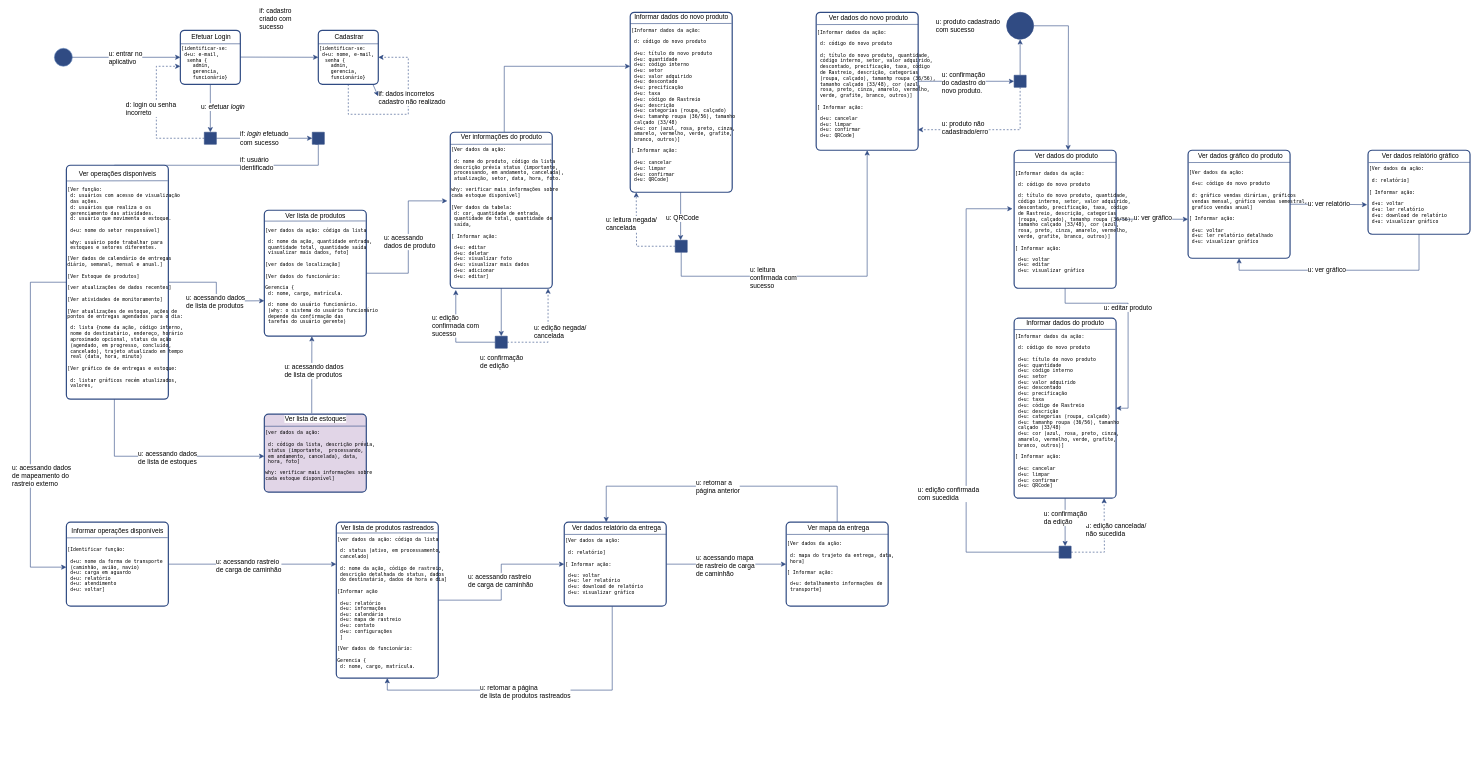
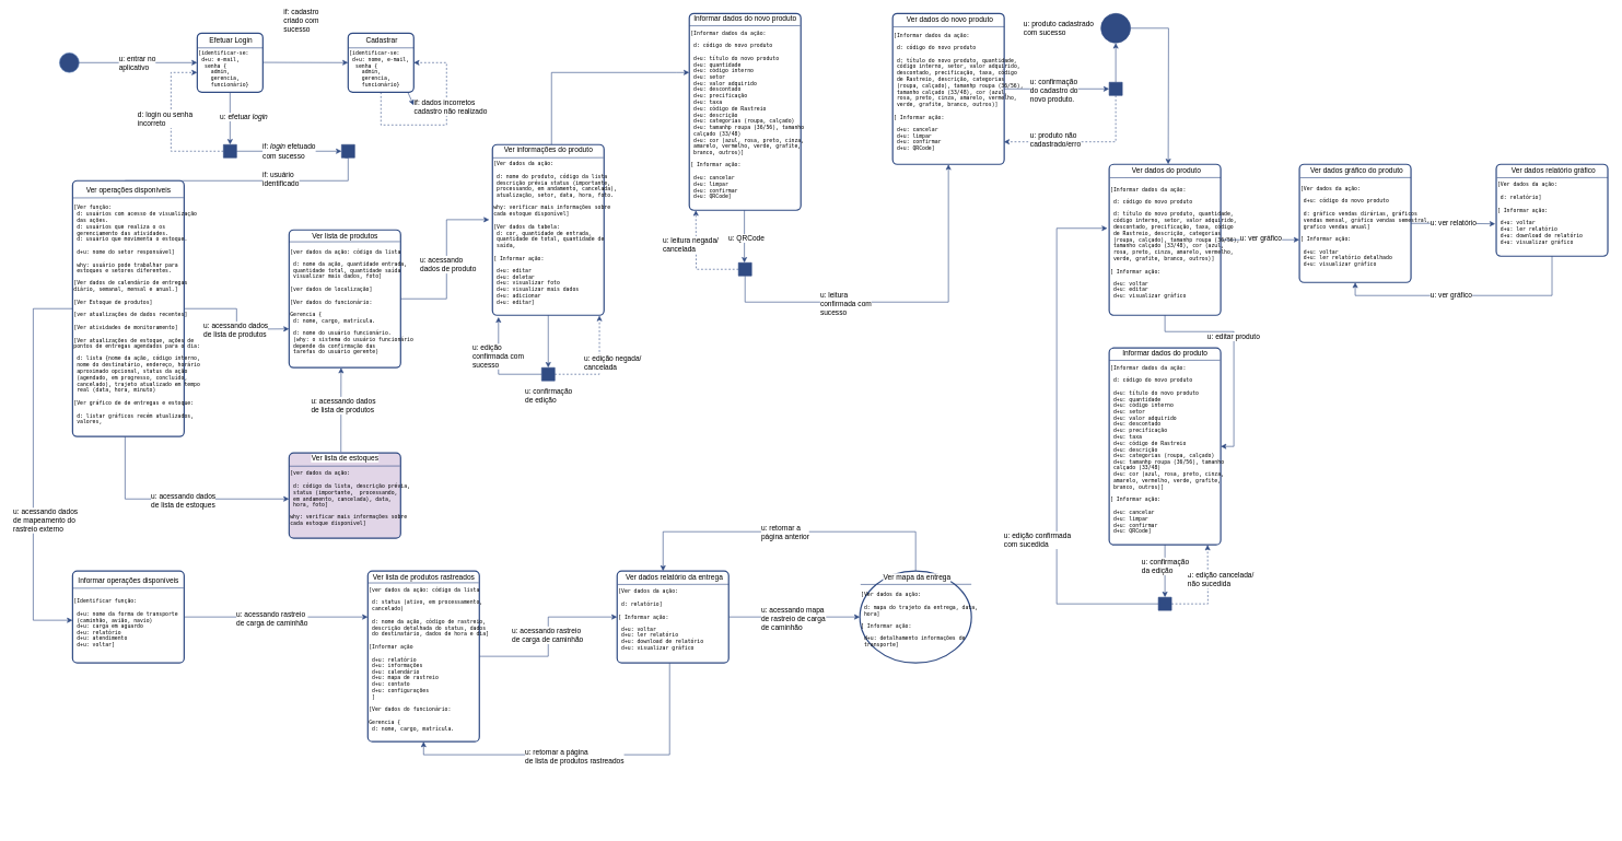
- <mxCell id="137" value="&lt;pre style=&quot;font-size: 8px;&quot;&gt; &lt;font style=&quot;font-size: 8px;&quot;&gt;&lt;br&gt;[Ver dados da ação:&lt;br&gt;&lt;br&gt; d: mapa do trajeto da entrega, data,&lt;br&gt; hora&lt;/font&gt;&lt;font style=&quot;font-size: 8px;&quot;&gt;]&lt;/font&gt;&lt;font style=&quot;font-size: 8px;&quot;&gt;&lt;br&gt;&lt;br&gt;[ Informar ação:&lt;br&gt;&lt;br&gt; d+u: detalhamento informações de &lt;br&gt; transporte&lt;/font&gt;&lt;font style=&quot;font-size: 8px;&quot;&gt;]&lt;br&gt;&lt;/font&gt;&lt;/pre&gt;" style="rounded=1;whiteSpace=wrap;html=1;absoluteArcSize=1;arcSize=14;strokeWidth=2;strokeColor=#304B83;align=left;verticalAlign=middle;" vertex="1" parent="135"><mxGeometry width="170" height="140" as="geometry" /></mxCell>
+ <mxCell id="137" value="&lt;pre style=&quot;font-size: 8px;&quot;&gt; &lt;font style=&quot;font-size: 8px;&quot;&gt;&lt;br&gt;[Ver dados da ação:&lt;br&gt;&lt;br&gt; d: mapa do trajeto da entrega, data,&lt;br&gt; hora&lt;/font&gt;&lt;font style=&quot;font-size: 8px;&quot;&gt;]&lt;/font&gt;&lt;font style=&quot;font-size: 8px;&quot;&gt;&lt;br&gt;&lt;br&gt;[ Informar ação:&lt;br&gt;&lt;br&gt; d+u: detalhamento informações de &lt;br&gt; transporte&lt;/font&gt;&lt;font style=&quot;font-size: 8px;&quot;&gt;]&lt;br&gt;&lt;/font&gt;&lt;/pre&gt;" style="ellipse;whiteSpace=wrap;html=1;absoluteArcSize=1;arcSize=14;strokeWidth=2;strokeColor=#304B83;align=left;verticalAlign=middle;" vertex="1" parent="135"><mxGeometry width="170" height="140" as="geometry" /></mxCell>
